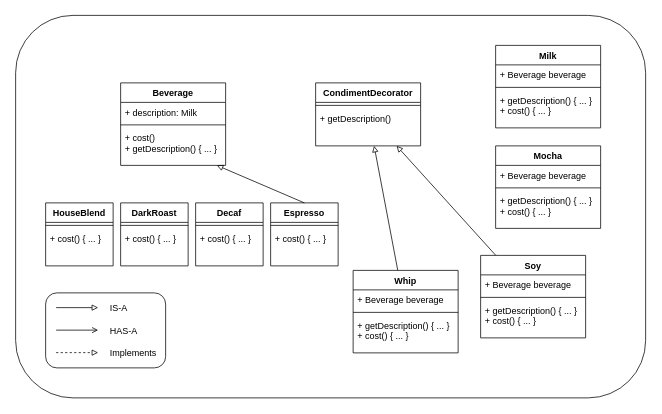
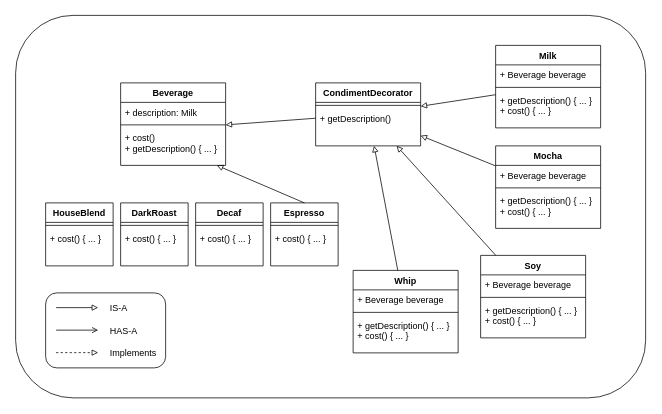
+ <mxCell id="33" value="" style="endArrow=block;html=1;rounded=0;endFill=0;" edge="1" parent="1" source="47" target="26"><mxGeometry width="50" height="50" relative="1" as="geometry"><mxPoint x="620" y="132.5" as="sourcePoint" /><mxPoint x="340" y="206.004" as="targetPoint" /></mxGeometry></mxCell>
+ <mxCell id="29" value="" style="endArrow=block;html=1;rounded=0;endFill=0;entryX=1;entryY=1.154;entryDx=0;entryDy=0;entryPerimeter=0;" edge="1" parent="1" source="26" target="3"><mxGeometry width="50" height="50" relative="1" as="geometry"><mxPoint x="415" y="280" as="sourcePoint" /><mxPoint x="298.333" y="230" as="targetPoint" /></mxGeometry></mxCell>
+ <mxCell id="32" value="" style="endArrow=block;html=1;rounded=0;endFill=0;" edge="1" parent="1" source="43" target="26"><mxGeometry width="50" height="50" relative="1" as="geometry"><mxPoint x="620" y="201.4" as="sourcePoint" /><mxPoint x="330" y="196.004" as="targetPoint" /></mxGeometry></mxCell>
